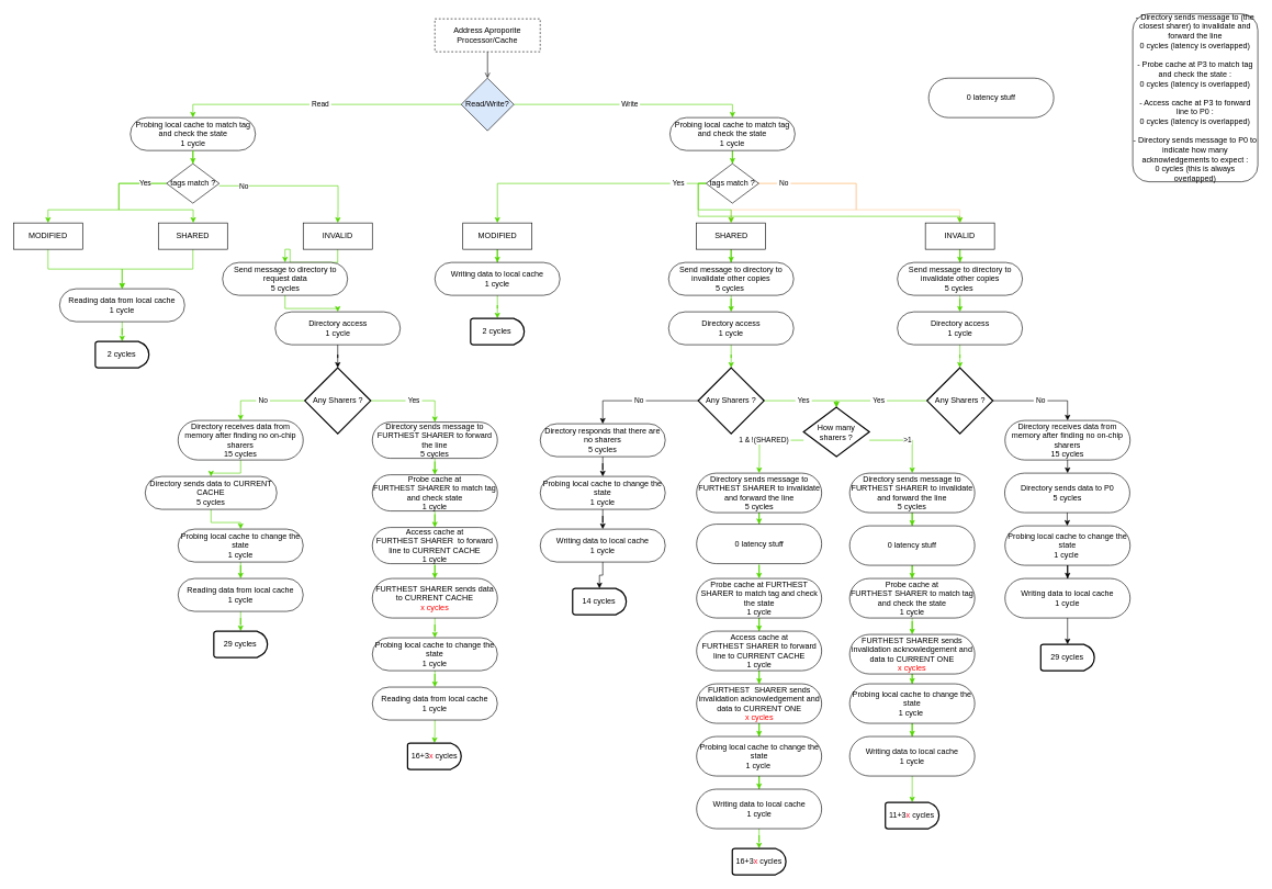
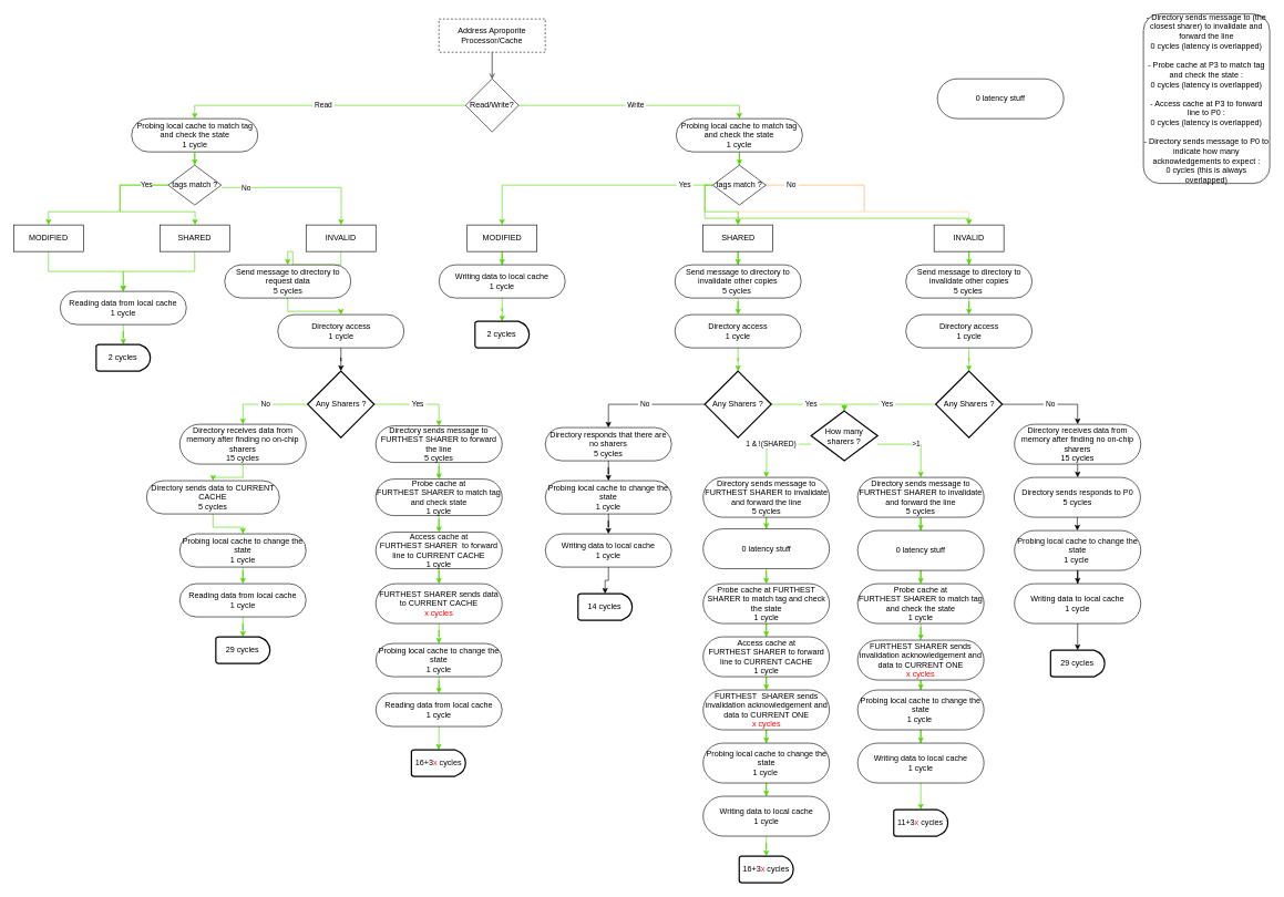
- <mxCell id="9" value="Read/Write?" style="rhombus;whiteSpace=wrap;html=1;fillColor=#dae8fc;" parent="1" vertex="1"><mxGeometry x="700" y="118" width="80" height="80" as="geometry" /></mxCell>
+ <mxCell id="9" value="Read/Write?" style="rhombus;whiteSpace=wrap;html=1;" parent="1" vertex="1"><mxGeometry x="700" y="118" width="80" height="80" as="geometry" /></mxCell>
- <mxCell id="46" value="Directory sends data to P0&lt;br&gt;5 cycles" style="rounded=1;whiteSpace=wrap;html=1;arcSize=50;" parent="1" vertex="1"><mxGeometry x="1525.5" y="718" width="190" height="60" as="geometry" /></mxCell>
+ <mxCell id="46" value="Directory sends responds to P0&lt;br&gt;5 cycles" style="rounded=1;whiteSpace=wrap;html=1;arcSize=50;" parent="1" vertex="1"><mxGeometry x="1525.5" y="718" width="190" height="60" as="geometry" /></mxCell>
